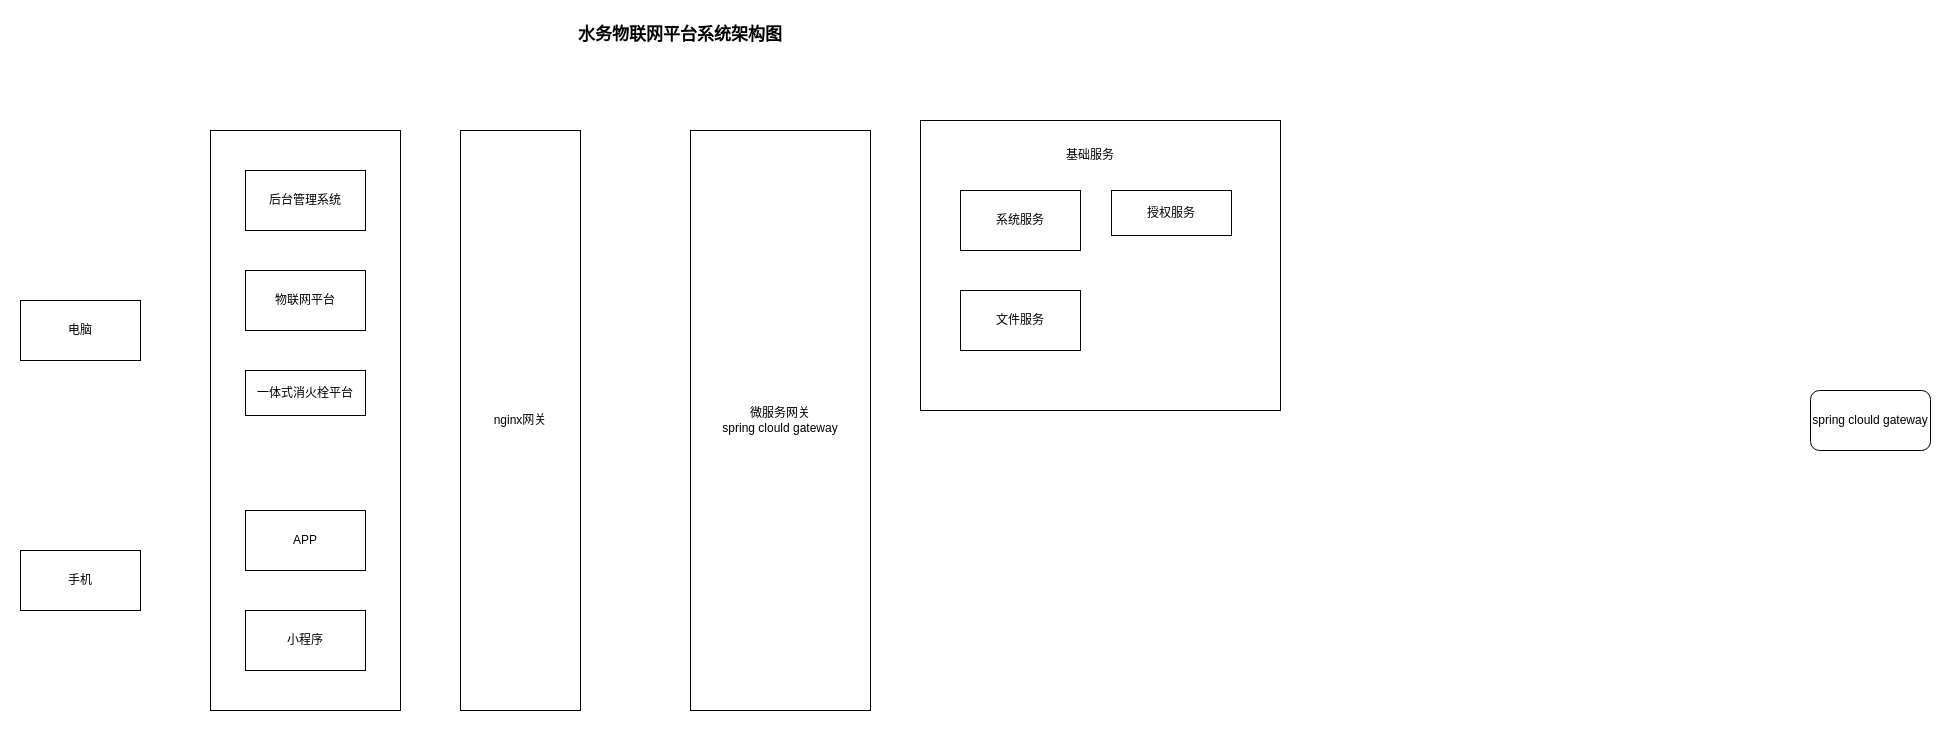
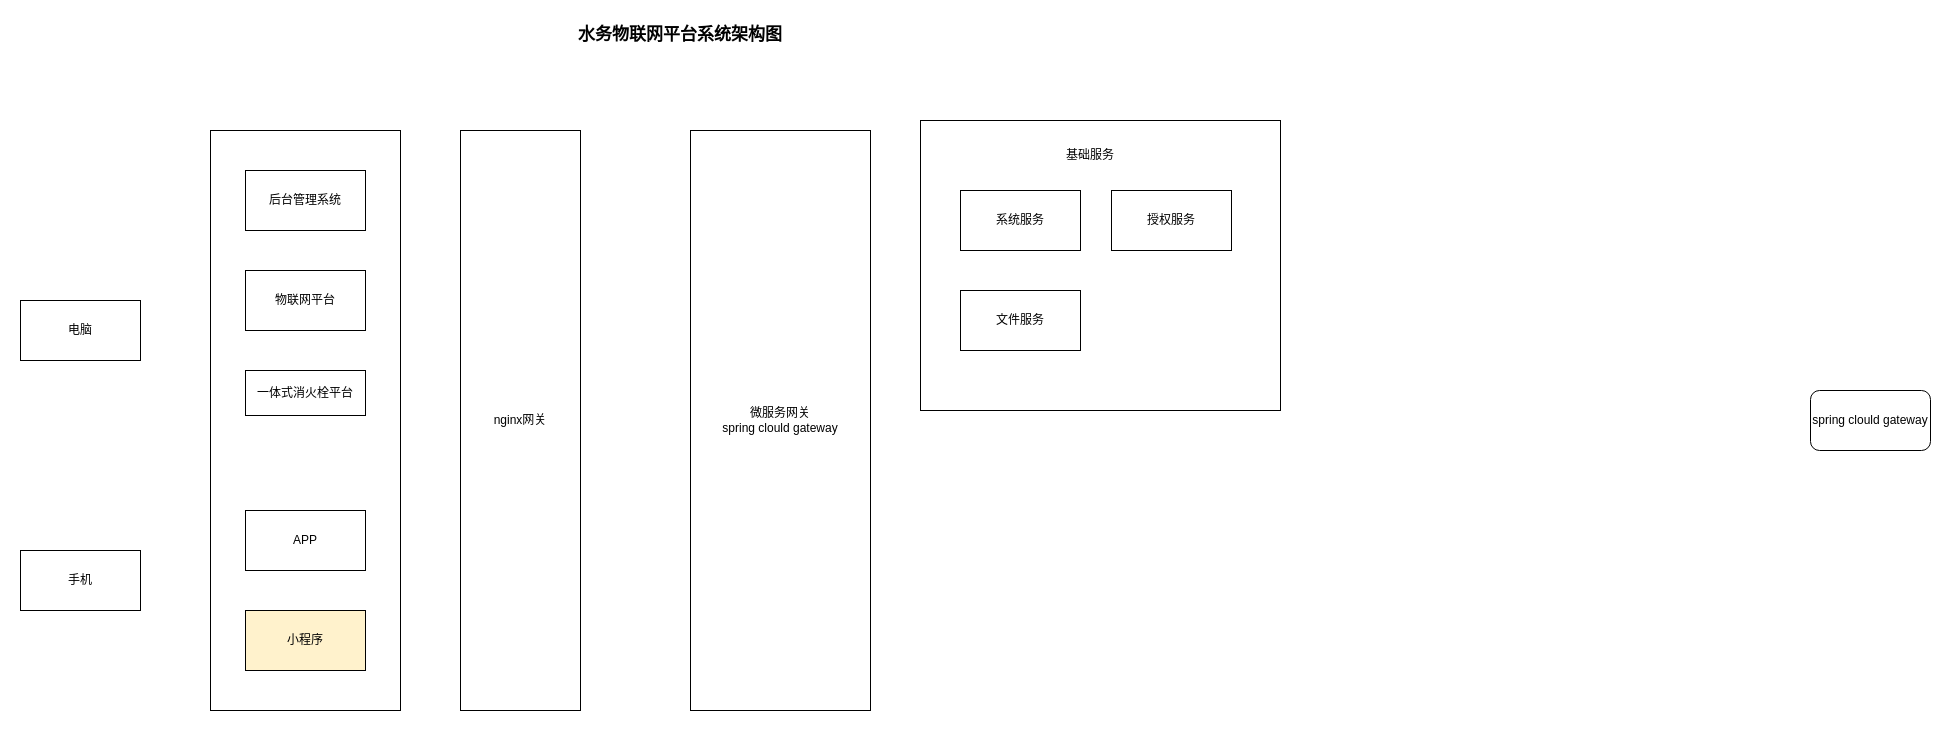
- <mxCell id="17" value="授权服务" style="rounded=0;whiteSpace=wrap;html=1;" vertex="1" parent="1"><mxGeometry x="1111" y="190" width="120" height="45" as="geometry" /></mxCell>
+ <mxCell id="17" value="授权服务" style="rounded=0;whiteSpace=wrap;html=1;" vertex="1" parent="1"><mxGeometry x="1111" y="190" width="120" height="60" as="geometry" /></mxCell>
- <mxCell id="8" value="小程序" style="rounded=0;whiteSpace=wrap;html=1;" vertex="1" parent="1"><mxGeometry x="245" y="610" width="120" height="60" as="geometry" /></mxCell>
+ <mxCell id="8" value="小程序" style="rounded=0;whiteSpace=wrap;html=1;fillColor=#fff2cc;" vertex="1" parent="1"><mxGeometry x="245" y="610" width="120" height="60" as="geometry" /></mxCell>
